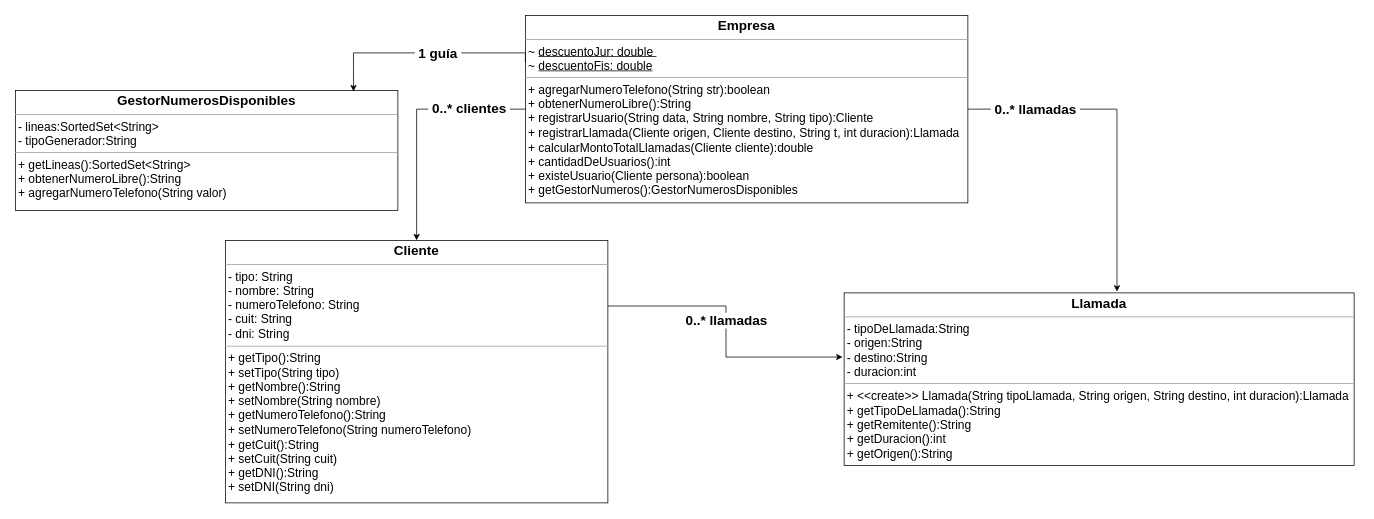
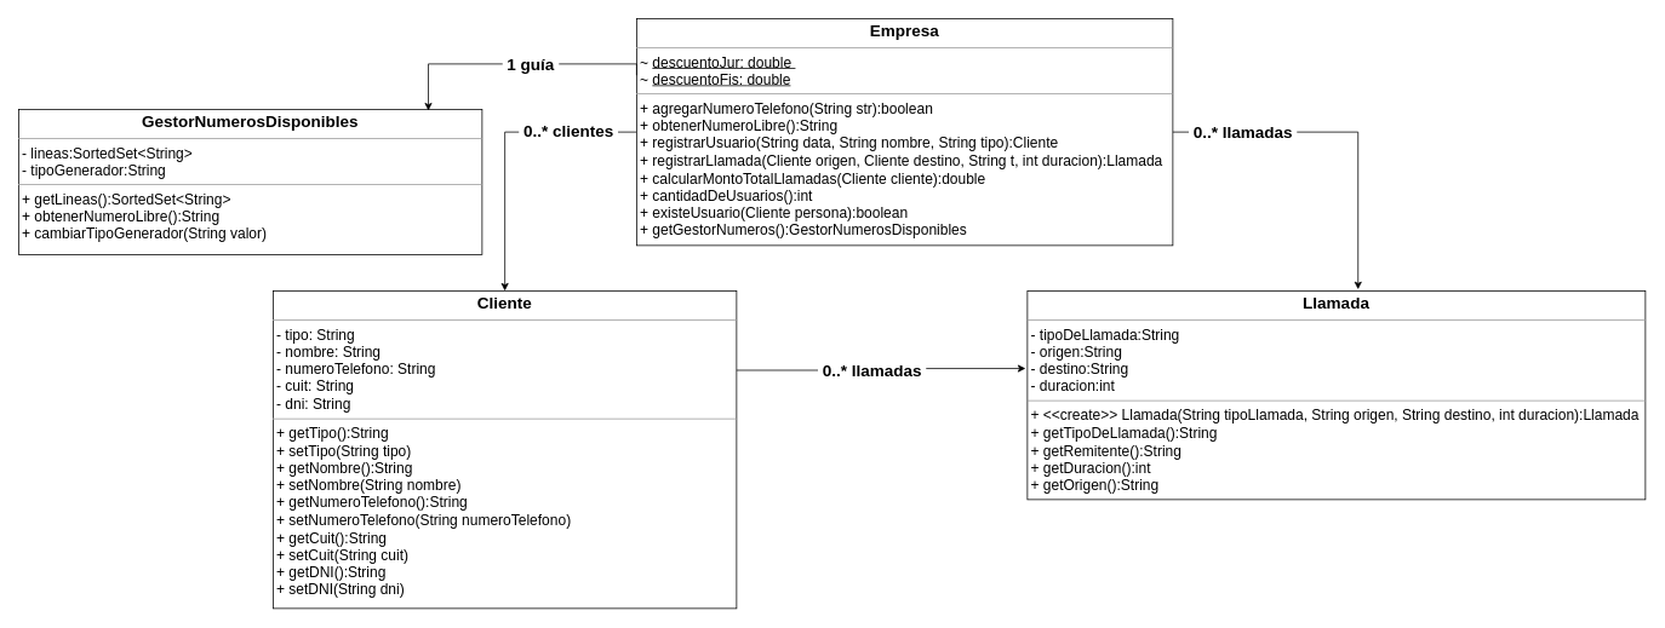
- <mxCell id="3" value="&lt;p style=&quot;margin:0px;margin-top:4px;text-align:center;&quot;&gt;&lt;font style=&quot;font-size: 18px;&quot;&gt;&lt;b&gt;GestorNumerosDisponibles&lt;/b&gt;&lt;br&gt;&lt;/font&gt;&lt;/p&gt;&lt;hr size=&quot;1&quot;&gt;&lt;p style=&quot;margin:0px;margin-left:4px;&quot;&gt;&lt;font size=&quot;3&quot;&gt;- lineas:&lt;span style=&quot;text-wrap: wrap;&quot;&gt;SortedSet&amp;lt;String&amp;gt;&lt;/span&gt;&lt;br&gt;-&amp;nbsp;tipoGenerador:String&lt;/font&gt;&lt;/p&gt;&lt;hr size=&quot;1&quot;&gt;&lt;p style=&quot;margin:0px;margin-left:4px;&quot;&gt;&lt;font size=&quot;3&quot;&gt;+ getLineas():SortedSet&amp;lt;String&amp;gt;&lt;br&gt;+ obtenerNumeroLibre():&lt;span style=&quot;background-color: initial;&quot;&gt;String&lt;/span&gt;&lt;/font&gt;&lt;/p&gt;&lt;p style=&quot;margin:0px;margin-left:4px;&quot;&gt;&lt;font size=&quot;3&quot;&gt;&lt;span style=&quot;background-color: initial;&quot;&gt;+&amp;nbsp;&lt;/span&gt;&lt;span style=&quot;background-color: initial;&quot;&gt;agregarNumeroTelefono(String valor)&lt;/span&gt;&lt;/font&gt;&lt;/p&gt;" style="verticalAlign=top;align=left;overflow=fill;fontSize=12;fontFamily=Helvetica;html=1;rounded=0;shadow=0;comic=0;labelBackgroundColor=none;strokeWidth=1" parent="1" vertex="1"><mxGeometry x="20" y="120" width="510" height="160" as="geometry" /></mxCell>
+ <mxCell id="3" value="&lt;p style=&quot;margin:0px;margin-top:4px;text-align:center;&quot;&gt;&lt;font style=&quot;font-size: 18px;&quot;&gt;&lt;b&gt;GestorNumerosDisponibles&lt;/b&gt;&lt;br&gt;&lt;/font&gt;&lt;/p&gt;&lt;hr size=&quot;1&quot;&gt;&lt;p style=&quot;margin:0px;margin-left:4px;&quot;&gt;&lt;font size=&quot;3&quot;&gt;- lineas:&lt;span style=&quot;text-wrap: wrap;&quot;&gt;SortedSet&amp;lt;String&amp;gt;&lt;/span&gt;&lt;br&gt;-&amp;nbsp;tipoGenerador:String&lt;/font&gt;&lt;/p&gt;&lt;hr size=&quot;1&quot;&gt;&lt;p style=&quot;margin:0px;margin-left:4px;&quot;&gt;&lt;font size=&quot;3&quot;&gt;+ getLineas():SortedSet&amp;lt;String&amp;gt;&lt;br&gt;+ obtenerNumeroLibre():&lt;span style=&quot;background-color: initial;&quot;&gt;String&lt;/span&gt;&lt;/font&gt;&lt;/p&gt;&lt;p style=&quot;margin:0px;margin-left:4px;&quot;&gt;&lt;font size=&quot;3&quot;&gt;&lt;span style=&quot;background-color: initial;&quot;&gt;+&amp;nbsp;&lt;/span&gt;&lt;span style=&quot;background-color: initial;&quot;&gt;cambiarTipoGenerador(String valor)&lt;/span&gt;&lt;/font&gt;&lt;/p&gt;" style="verticalAlign=top;align=left;overflow=fill;fontSize=12;fontFamily=Helvetica;html=1;rounded=0;shadow=0;comic=0;labelBackgroundColor=none;strokeWidth=1" parent="1" vertex="1"><mxGeometry x="20" y="120" width="510" height="160" as="geometry" /></mxCell>
- <mxCell id="2" value="&lt;p style=&quot;margin:0px;margin-top:4px;text-align:center;&quot;&gt;&lt;b&gt;&lt;font style=&quot;font-size: 18px;&quot;&gt;Llamada&lt;/font&gt;&lt;/b&gt;&lt;/p&gt;&lt;hr size=&quot;1&quot;&gt;&lt;p style=&quot;margin:0px;margin-left:4px;&quot;&gt;&lt;font size=&quot;3&quot;&gt;- tipoDeLlamada:String&lt;br&gt;- origen:String&lt;/font&gt;&lt;/p&gt;&lt;p style=&quot;margin:0px;margin-left:4px;&quot;&gt;&lt;font size=&quot;3&quot;&gt;- destino:String&lt;br&gt;- duracion:int&lt;/font&gt;&lt;/p&gt;&lt;hr size=&quot;1&quot;&gt;&lt;p style=&quot;margin:0px;margin-left:4px;&quot;&gt;&lt;font size=&quot;3&quot;&gt;+ &amp;lt;&amp;lt;create&amp;gt;&amp;gt; Llamada(String tipoLlamada, String origen, String destino, int duracion):Llamada&lt;br&gt;+&amp;nbsp;getTipoDeLlamada():String&lt;/font&gt;&lt;/p&gt;&lt;p style=&quot;margin:0px;margin-left:4px;&quot;&gt;&lt;font size=&quot;3&quot;&gt;+&amp;nbsp;getRemitente():String&lt;/font&gt;&lt;/p&gt;&lt;p style=&quot;margin:0px;margin-left:4px;&quot;&gt;&lt;font size=&quot;3&quot;&gt;+&amp;nbsp;getDuracion():int&lt;/font&gt;&lt;/p&gt;&lt;p style=&quot;margin:0px;margin-left:4px;&quot;&gt;&lt;font size=&quot;3&quot;&gt;+ getOrigen():String&lt;/font&gt;&lt;/p&gt;" style="verticalAlign=top;align=left;overflow=fill;fontSize=12;fontFamily=Helvetica;html=1;rounded=0;shadow=0;comic=0;labelBackgroundColor=none;strokeWidth=1" parent="1" vertex="1"><mxGeometry x="1125" y="390" width="680" height="230" as="geometry" /></mxCell>
+ <mxCell id="2" value="&lt;p style=&quot;margin:0px;margin-top:4px;text-align:center;&quot;&gt;&lt;b&gt;&lt;font style=&quot;font-size: 18px;&quot;&gt;Llamada&lt;/font&gt;&lt;/b&gt;&lt;/p&gt;&lt;hr size=&quot;1&quot;&gt;&lt;p style=&quot;margin:0px;margin-left:4px;&quot;&gt;&lt;font size=&quot;3&quot;&gt;- tipoDeLlamada:String&lt;br&gt;- origen:String&lt;/font&gt;&lt;/p&gt;&lt;p style=&quot;margin:0px;margin-left:4px;&quot;&gt;&lt;font size=&quot;3&quot;&gt;- destino:String&lt;br&gt;- duracion:int&lt;/font&gt;&lt;/p&gt;&lt;hr size=&quot;1&quot;&gt;&lt;p style=&quot;margin:0px;margin-left:4px;&quot;&gt;&lt;font size=&quot;3&quot;&gt;+ &amp;lt;&amp;lt;create&amp;gt;&amp;gt; Llamada(String tipoLlamada, String origen, String destino, int duracion):Llamada&lt;br&gt;+&amp;nbsp;getTipoDeLlamada():String&lt;/font&gt;&lt;/p&gt;&lt;p style=&quot;margin:0px;margin-left:4px;&quot;&gt;&lt;font size=&quot;3&quot;&gt;+&amp;nbsp;getRemitente():String&lt;/font&gt;&lt;/p&gt;&lt;p style=&quot;margin:0px;margin-left:4px;&quot;&gt;&lt;font size=&quot;3&quot;&gt;+&amp;nbsp;getDuracion():int&lt;/font&gt;&lt;/p&gt;&lt;p style=&quot;margin:0px;margin-left:4px;&quot;&gt;&lt;font size=&quot;3&quot;&gt;+ getOrigen():String&lt;/font&gt;&lt;/p&gt;" style="verticalAlign=top;align=left;overflow=fill;fontSize=12;fontFamily=Helvetica;html=1;rounded=0;shadow=0;comic=0;labelBackgroundColor=none;strokeWidth=1" parent="1" vertex="1"><mxGeometry x="1130" y="320" width="680" height="230" as="geometry" /></mxCell>
